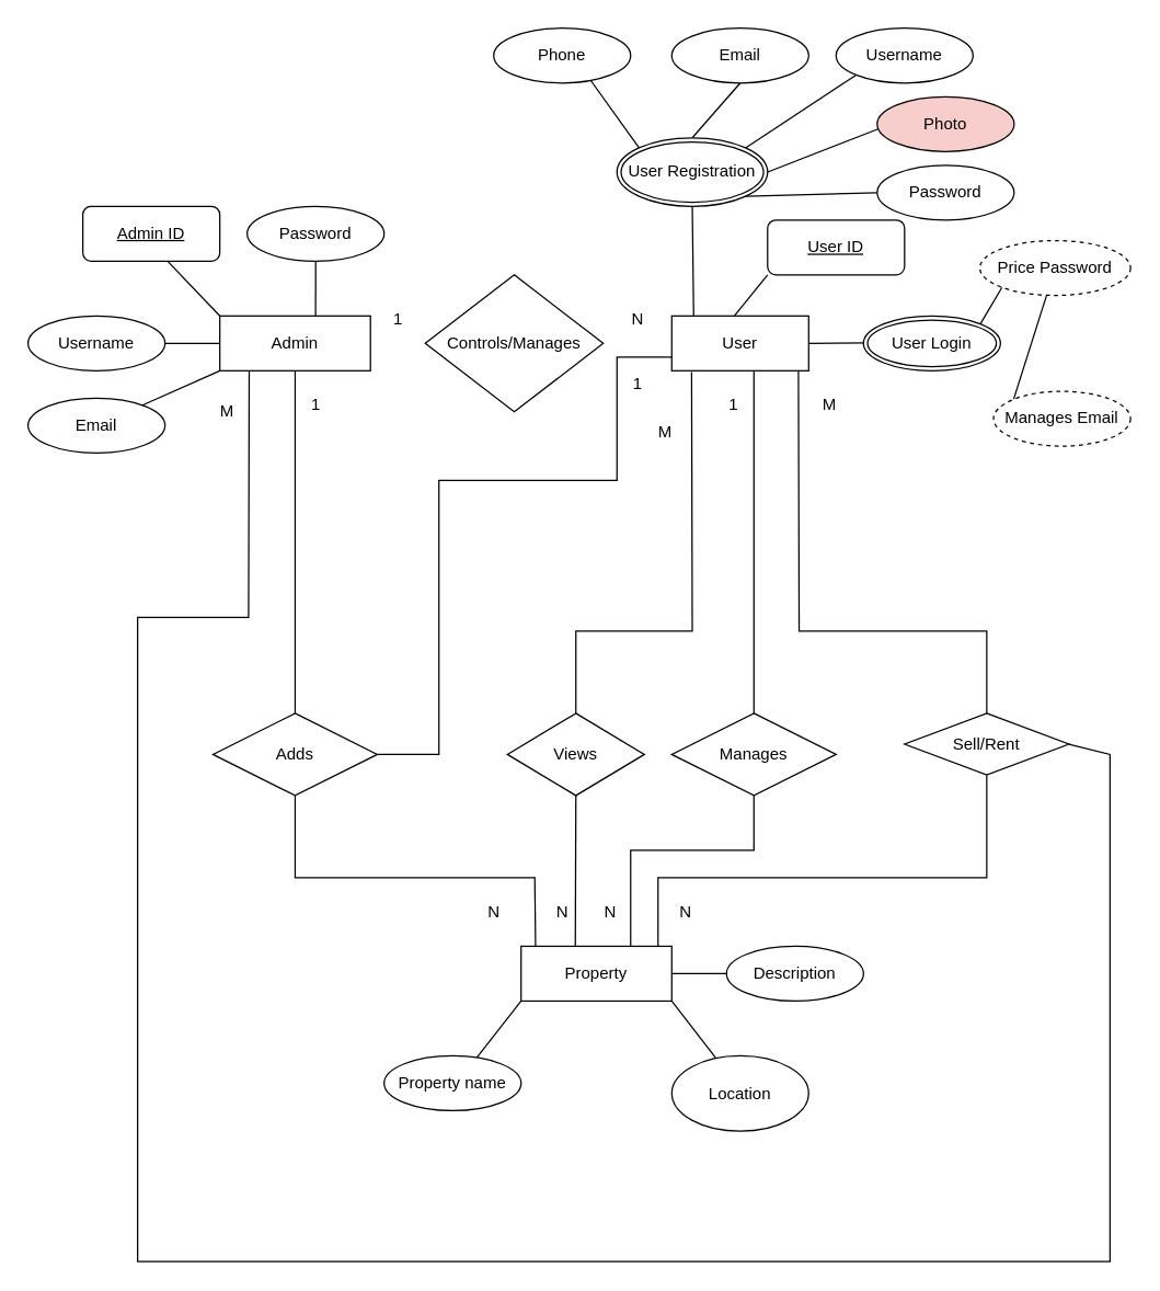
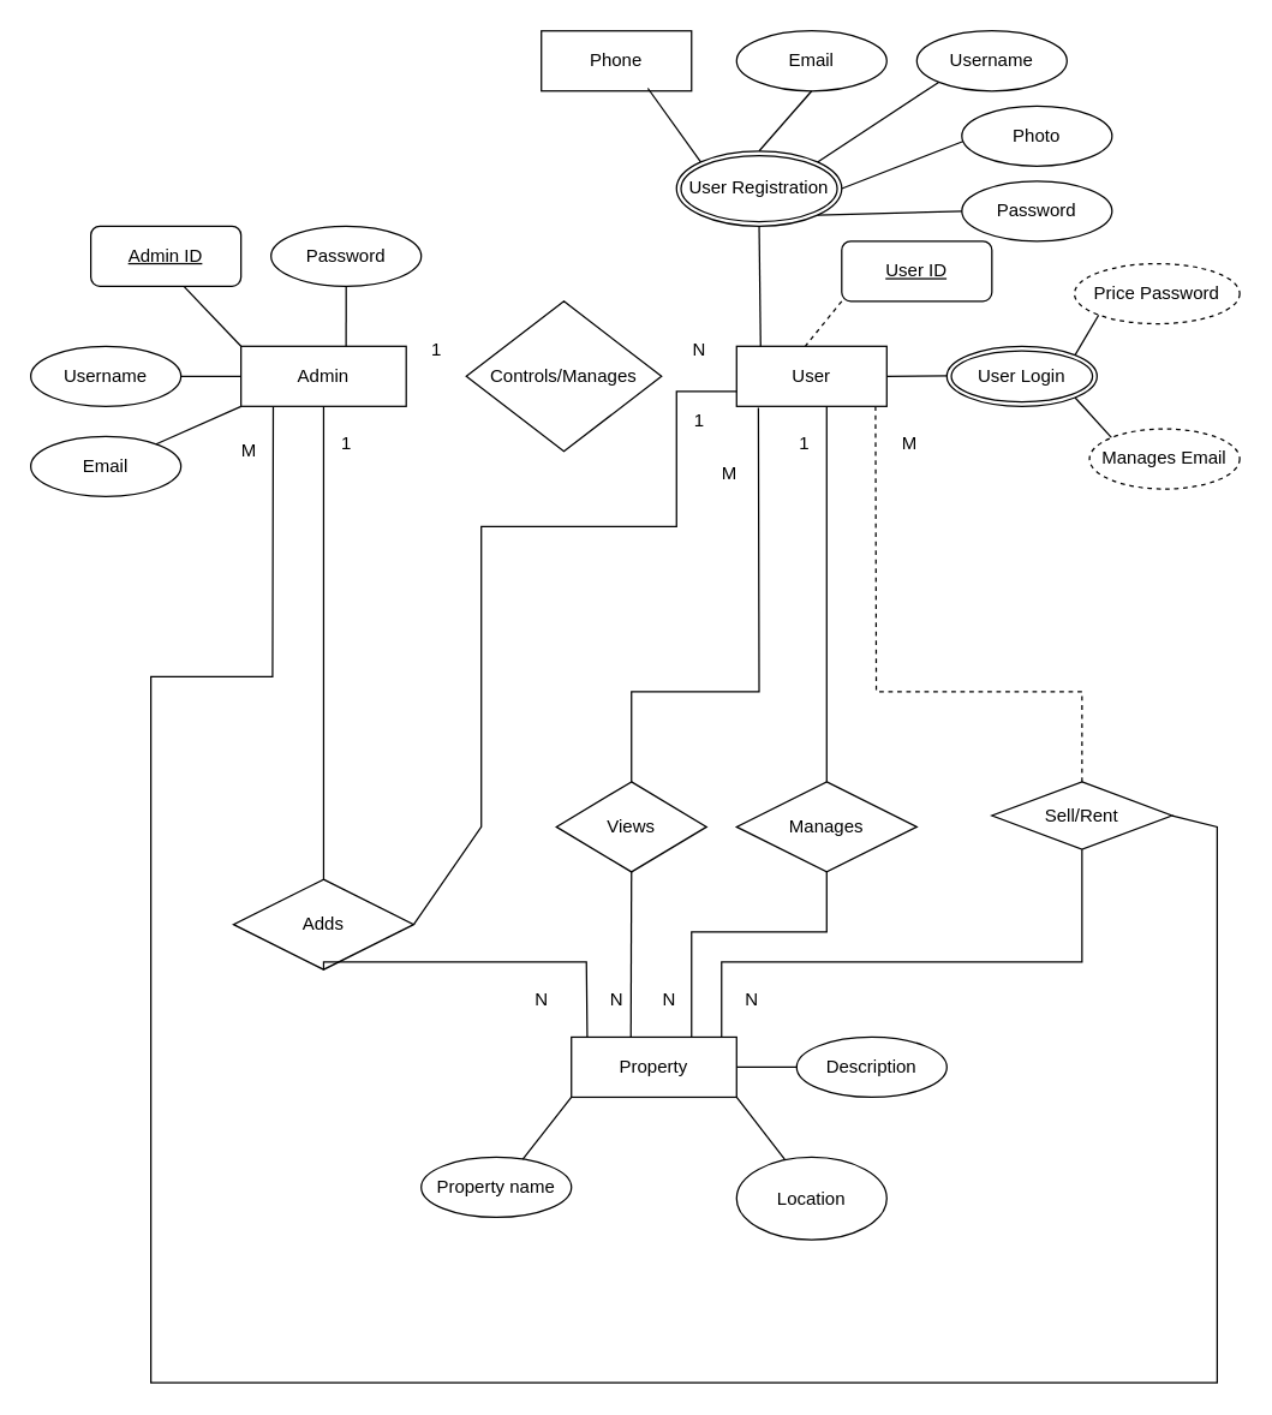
- <mxCell id="23" value="Phone" style="ellipse;whiteSpace=wrap;html=1;align=center;" vertex="1" parent="1"><mxGeometry x="360" y="20" width="100" height="40" as="geometry" /></mxCell>
+ <mxCell id="23" value="Phone" style="whiteSpace=wrap;html=1;align=center;rounded=0;" vertex="1" parent="1"><mxGeometry x="360" y="20" width="100" height="40" as="geometry" /></mxCell>
- <mxCell id="14" value="Photo" style="ellipse;whiteSpace=wrap;html=1;align=center;fillColor=#f8cecc;" vertex="1" parent="1"><mxGeometry x="640" y="70" width="100" height="40" as="geometry" /></mxCell>
+ <mxCell id="14" value="Photo" style="ellipse;whiteSpace=wrap;html=1;align=center;" vertex="1" parent="1"><mxGeometry x="640" y="70" width="100" height="40" as="geometry" /></mxCell>
- <mxCell id="30" value="" style="endArrow=none;html=1;rounded=0;exitX=0;exitY=1;exitDx=0;exitDy=0;entryX=0.458;entryY=-0.004;entryDx=0;entryDy=0;entryPerimeter=0;" edge="1" parent="1" source="25" target="2"><mxGeometry relative="1" as="geometry"><mxPoint x="709" y="392" as="sourcePoint" /><mxPoint x="682" y="358" as="targetPoint" /><Array as="points" /></mxGeometry></mxCell>
+ <mxCell id="30" value="" style="endArrow=none;html=1;rounded=0;exitX=0;exitY=1;exitDx=0;exitDy=0;entryX=0.458;entryY=-0.004;entryDx=0;entryDy=0;entryPerimeter=0;dashed=1;" edge="1" parent="1" source="25" target="2"><mxGeometry relative="1" as="geometry"><mxPoint x="709" y="392" as="sourcePoint" /><mxPoint x="682" y="358" as="targetPoint" /><Array as="points" /></mxGeometry></mxCell>
- <mxCell id="26" value="" style="endArrow=none;html=1;rounded=0;exitX=0;exitY=0;exitDx=0;exitDy=0;" edge="1" parent="1" source="58" target="57"><mxGeometry relative="1" as="geometry"><mxPoint x="750" y="290" as="sourcePoint" /><mxPoint x="655" y="200" as="targetPoint" /></mxGeometry></mxCell>
+ <mxCell id="26" value="" style="endArrow=none;html=1;rounded=0;entryX=1;entryY=1;entryDx=0;entryDy=0;exitX=0;exitY=0;exitDx=0;exitDy=0;" edge="1" parent="1" source="58" target="18"><mxGeometry relative="1" as="geometry"><mxPoint x="750" y="290" as="sourcePoint" /><mxPoint x="655" y="200" as="targetPoint" /></mxGeometry></mxCell>
- <mxCell id="61" value="" style="endArrow=none;html=1;rounded=0;entryX=0.925;entryY=1.012;entryDx=0;entryDy=0;entryPerimeter=0;exitX=0.5;exitY=0;exitDx=0;exitDy=0;" edge="1" parent="1" source="62" target="2"><mxGeometry relative="1" as="geometry"><mxPoint x="720" y="510" as="sourcePoint" /><mxPoint x="580" y="285" as="targetPoint" /><Array as="points"><mxPoint x="720" y="460" /><mxPoint x="583" y="460" /></Array></mxGeometry></mxCell>
+ <mxCell id="61" value="" style="endArrow=none;html=1;rounded=0;entryX=0.925;entryY=1.012;entryDx=0;entryDy=0;entryPerimeter=0;exitX=0.5;exitY=0;exitDx=0;exitDy=0;dashed=1;" edge="1" parent="1" source="62" target="2"><mxGeometry relative="1" as="geometry"><mxPoint x="720" y="510" as="sourcePoint" /><mxPoint x="580" y="285" as="targetPoint" /><Array as="points"><mxPoint x="720" y="460" /><mxPoint x="583" y="460" /></Array></mxGeometry></mxCell>
- <mxCell id="38" value="Adds" style="shape=rhombus;perimeter=rhombusPerimeter;whiteSpace=wrap;html=1;align=center;" vertex="1" parent="1"><mxGeometry x="155" y="520" width="120" height="60" as="geometry" /></mxCell>
+ <mxCell id="38" value="Adds" style="shape=rhombus;perimeter=rhombusPerimeter;whiteSpace=wrap;html=1;align=center;" vertex="1" parent="1"><mxGeometry x="155" y="585" width="120" height="60" as="geometry" /></mxCell>
